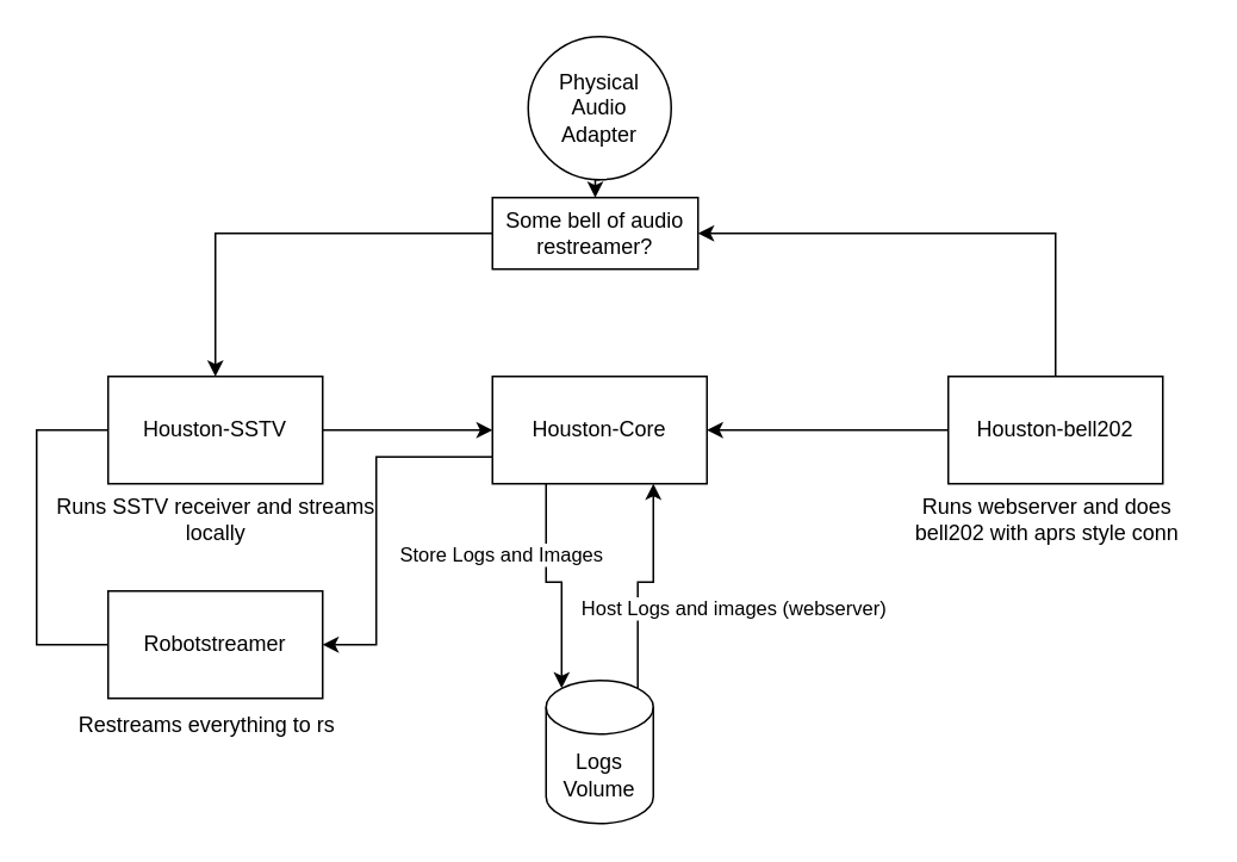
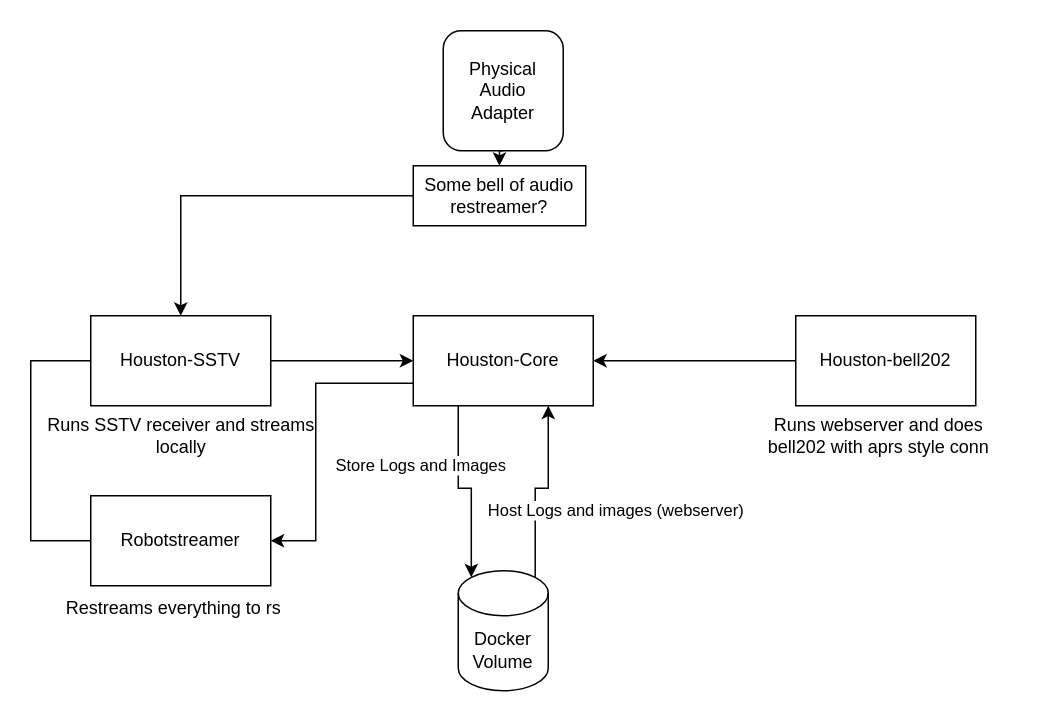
- <mxCell id="12" value="&lt;div&gt;Physical Audio&lt;/div&gt;&lt;div&gt;Adapter&lt;br&gt;&lt;/div&gt;" style="ellipse;whiteSpace=wrap;html=1;aspect=fixed;" parent="1" vertex="1"><mxGeometry x="295" y="20" width="80" height="80" as="geometry" /></mxCell>
+ <mxCell id="12" value="&lt;div&gt;Physical Audio&lt;/div&gt;&lt;div&gt;Adapter&lt;br&gt;&lt;/div&gt;" style="whiteSpace=wrap;html=1;aspect=fixed;rounded=1;" parent="1" vertex="1"><mxGeometry x="295" y="20" width="80" height="80" as="geometry" /></mxCell>
- <mxCell id="15" style="edgeStyle=orthogonalEdgeStyle;rounded=0;orthogonalLoop=1;jettySize=auto;html=1;exitX=0.5;exitY=0;exitDx=0;exitDy=0;entryX=1;entryY=0.5;entryDx=0;entryDy=0;" parent="1" source="17" target="14" edge="1"><mxGeometry relative="1" as="geometry" /></mxCell>
- <mxCell id="6" value="Logs Volume" style="shape=cylinder3;whiteSpace=wrap;html=1;boundedLbl=1;backgroundOutline=1;size=15;" parent="1" vertex="1"><mxGeometry x="305" y="380" width="60" height="80" as="geometry" /></mxCell>
+ <mxCell id="6" value="Docker Volume" style="shape=cylinder3;whiteSpace=wrap;html=1;boundedLbl=1;backgroundOutline=1;size=15;" parent="1" vertex="1"><mxGeometry x="305" y="380" width="60" height="80" as="geometry" /></mxCell>
